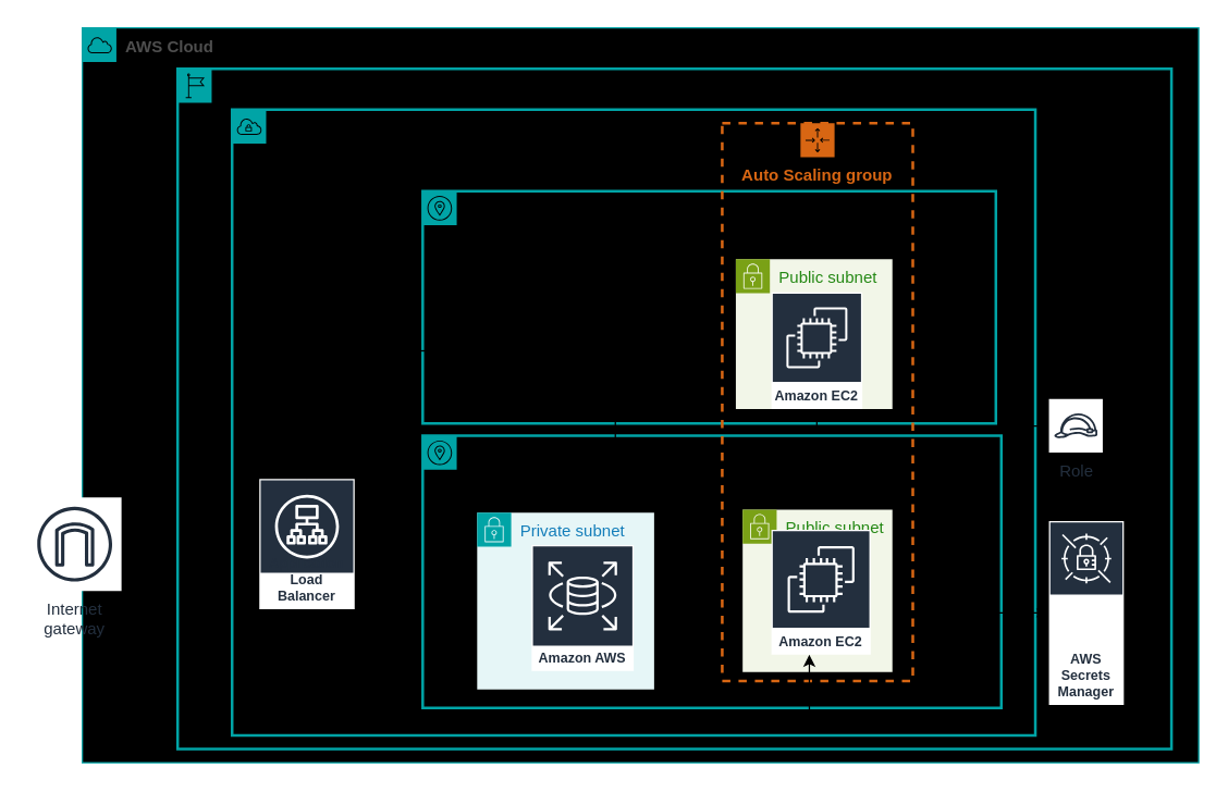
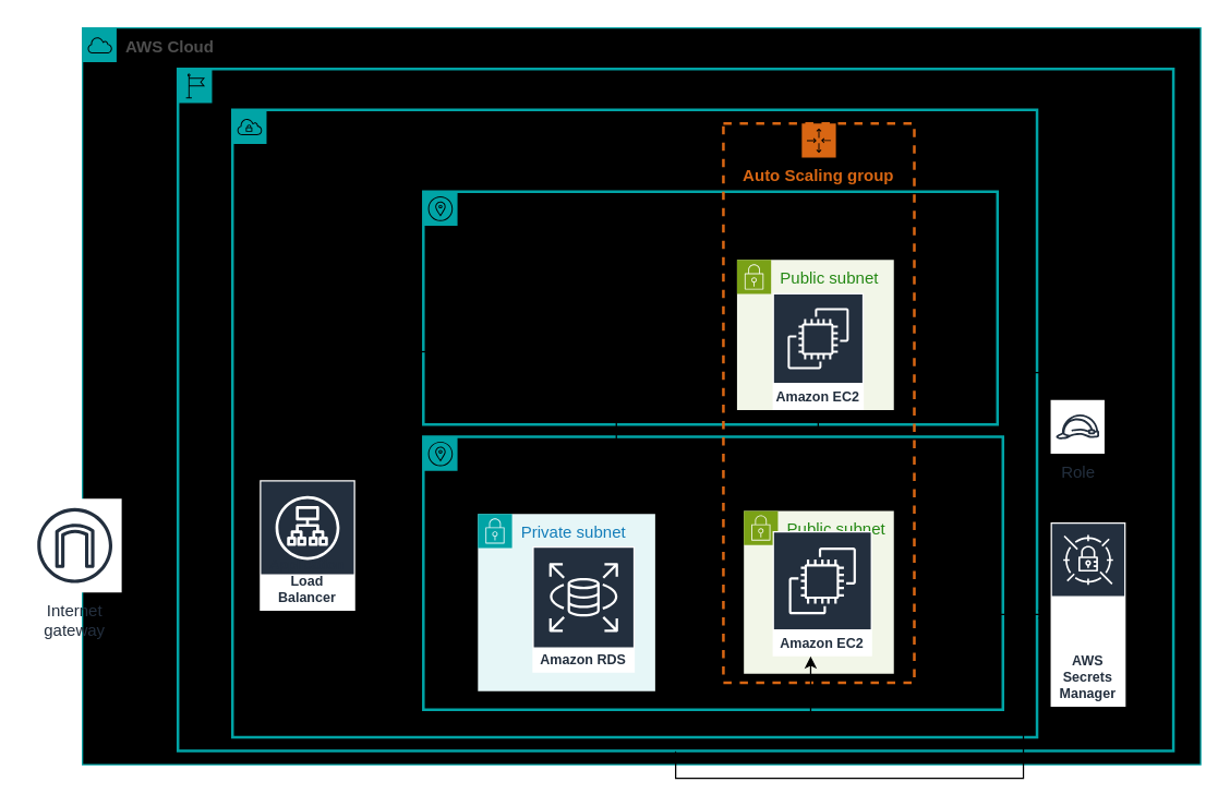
- <mxCell id="17" value="" style="edgeStyle=orthogonalEdgeStyle;rounded=0;orthogonalLoop=1;jettySize=auto;html=1;movable=0;resizable=0;rotatable=0;deletable=0;editable=0;locked=1;connectable=0;" parent="1" source="18" target="3" edge="1"><mxGeometry relative="1" as="geometry" /></mxCell>
+ <mxCell id="17" value="" style="edgeStyle=orthogonalEdgeStyle;rounded=0;orthogonalLoop=1;jettySize=auto;html=1;movable=0;resizable=0;rotatable=0;deletable=0;editable=0;locked=1;connectable=0;" parent="1" source="18" target="4" edge="1"><mxGeometry relative="1" as="geometry" /></mxCell>
- <mxCell id="22" value="Amazon AWS" style="sketch=0;outlineConnect=0;fontColor=#232F3E;gradientColor=none;strokeColor=#ffffff;fillColor=#232F3E;dashed=0;verticalLabelPosition=middle;verticalAlign=bottom;align=center;html=1;whiteSpace=wrap;fontSize=10;fontStyle=1;spacing=3;shape=mxgraph.aws4.productIcon;prIcon=mxgraph.aws4.rds;movable=1;resizable=1;rotatable=1;deletable=1;editable=1;locked=0;connectable=1;" parent="21" vertex="1"><mxGeometry x="40" y="23.75" width="75" height="92.57" as="geometry" /></mxCell>
+ <mxCell id="22" value="Amazon RDS" style="sketch=0;outlineConnect=0;fontColor=#232F3E;gradientColor=none;strokeColor=#ffffff;fillColor=#232F3E;dashed=0;verticalLabelPosition=middle;verticalAlign=bottom;align=center;html=1;whiteSpace=wrap;fontSize=10;fontStyle=1;spacing=3;shape=mxgraph.aws4.productIcon;prIcon=mxgraph.aws4.rds;movable=1;resizable=1;rotatable=1;deletable=1;editable=1;locked=0;connectable=1;" parent="21" vertex="1"><mxGeometry x="40" y="23.75" width="75" height="92.57" as="geometry" /></mxCell>
